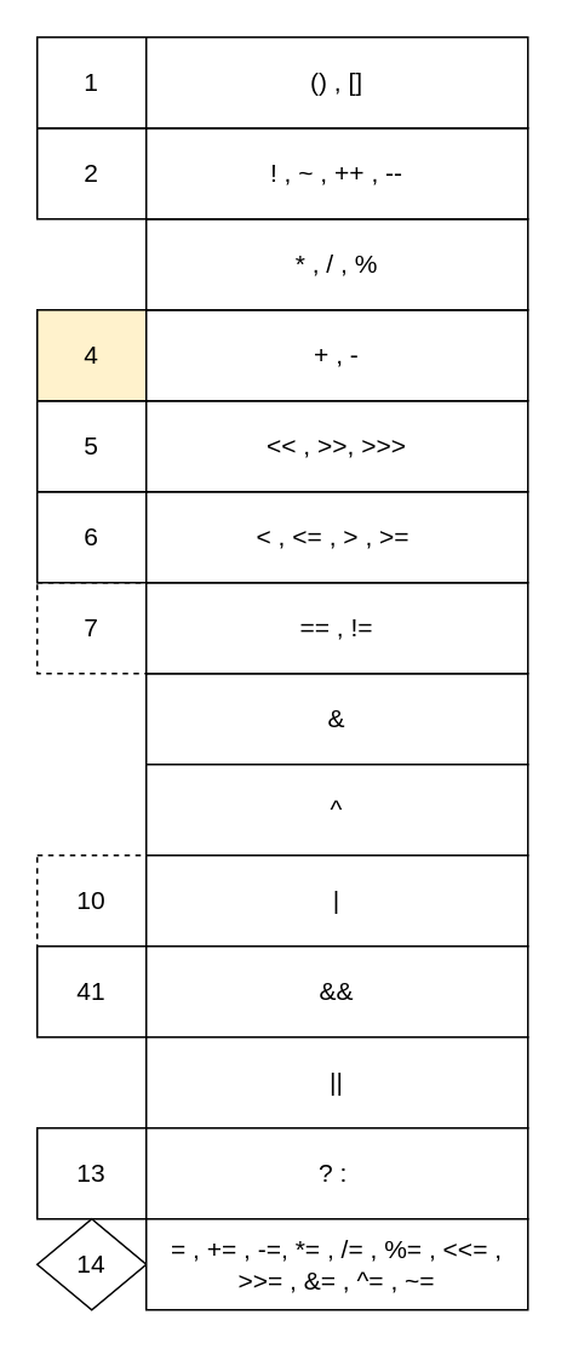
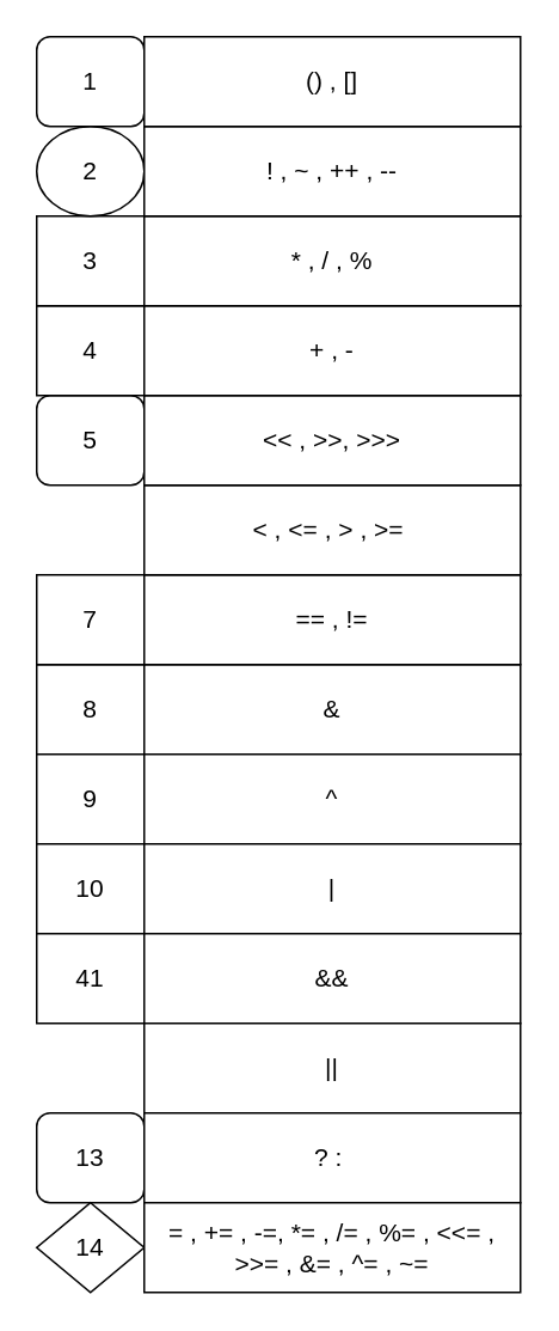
- <mxCell id="16" value="1" style="whiteSpace=wrap;html=1;rounded=0;shadow=0;strokeWidth=1;fontSize=14" parent="1" vertex="1"><mxGeometry x="20" y="20" width="60" height="50" as="geometry" /></mxCell>
+ <mxCell id="16" value="1" style="whiteSpace=wrap;html=1;shadow=0;strokeWidth=1;fontSize=14;rounded=1;" parent="1" vertex="1"><mxGeometry x="20" y="20" width="60" height="50" as="geometry" /></mxCell>
- <mxCell id="14" value="2" style="whiteSpace=wrap;html=1;rounded=0;shadow=0;strokeWidth=1;fontSize=14" parent="1" vertex="1"><mxGeometry x="20" y="70" width="60" height="50" as="geometry" /></mxCell>
+ <mxCell id="14" value="2" style="ellipse;whiteSpace=wrap;html=1;shadow=0;strokeWidth=1;fontSize=14;" parent="1" vertex="1"><mxGeometry x="20" y="70" width="60" height="50" as="geometry" /></mxCell>
+ <mxCell id="12" value="3" style="whiteSpace=wrap;html=1;rounded=0;shadow=0;strokeWidth=1;fontSize=14" parent="1" vertex="1"><mxGeometry x="20" y="120" width="60" height="50" as="geometry" /></mxCell>
- <mxCell id="10" value="4" style="whiteSpace=wrap;html=1;rounded=0;shadow=0;strokeWidth=1;fontSize=14;fillColor=#fff2cc;" parent="1" vertex="1"><mxGeometry x="20" y="170" width="60" height="50" as="geometry" /></mxCell>
+ <mxCell id="10" value="4" style="whiteSpace=wrap;html=1;rounded=0;shadow=0;strokeWidth=1;fontSize=14" parent="1" vertex="1"><mxGeometry x="20" y="170" width="60" height="50" as="geometry" /></mxCell>
- <mxCell id="8" value="5" style="whiteSpace=wrap;html=1;rounded=0;shadow=0;strokeWidth=1;fontSize=14" parent="1" vertex="1"><mxGeometry x="20" y="220" width="60" height="50" as="geometry" /></mxCell>
+ <mxCell id="8" value="5" style="whiteSpace=wrap;html=1;shadow=0;strokeWidth=1;fontSize=14;rounded=1;" parent="1" vertex="1"><mxGeometry x="20" y="220" width="60" height="50" as="geometry" /></mxCell>
- <mxCell id="6" value="6" style="whiteSpace=wrap;html=1;rounded=0;shadow=0;strokeWidth=1;fontSize=14" parent="1" vertex="1"><mxGeometry x="20" y="270" width="60" height="50" as="geometry" /></mxCell>
- <mxCell id="4" value="7" style="whiteSpace=wrap;html=1;rounded=0;shadow=0;strokeWidth=1;fontSize=14;dashed=1;" parent="1" vertex="1"><mxGeometry x="20" y="320" width="60" height="50" as="geometry" /></mxCell>
+ <mxCell id="4" value="7" style="whiteSpace=wrap;html=1;rounded=0;shadow=0;strokeWidth=1;fontSize=14" parent="1" vertex="1"><mxGeometry x="20" y="320" width="60" height="50" as="geometry" /></mxCell>
+ <mxCell id="2" value="8" style="whiteSpace=wrap;html=1;rounded=0;shadow=0;strokeWidth=1;fontSize=14" parent="1" vertex="1"><mxGeometry x="20" y="370" width="60" height="50" as="geometry" /></mxCell>
+ <mxCell id="18" value="9" style="whiteSpace=wrap;html=1;rounded=0;shadow=0;strokeWidth=1;fontSize=14" vertex="1" parent="1"><mxGeometry x="20" y="420" width="60" height="50" as="geometry" /></mxCell>
- <mxCell id="20" value="10" style="whiteSpace=wrap;html=1;rounded=0;shadow=0;strokeWidth=1;fontSize=14;dashed=1;" vertex="1" parent="1"><mxGeometry x="20" y="470" width="60" height="50" as="geometry" /></mxCell>
+ <mxCell id="20" value="10" style="whiteSpace=wrap;html=1;rounded=0;shadow=0;strokeWidth=1;fontSize=14" vertex="1" parent="1"><mxGeometry x="20" y="470" width="60" height="50" as="geometry" /></mxCell>
- <mxCell id="25" value="13" style="whiteSpace=wrap;html=1;rounded=0;shadow=0;strokeWidth=1;fontSize=14" vertex="1" parent="1"><mxGeometry x="20" y="620" width="60" height="50" as="geometry" /></mxCell>
+ <mxCell id="25" value="13" style="whiteSpace=wrap;html=1;shadow=0;strokeWidth=1;fontSize=14;rounded=1;" vertex="1" parent="1"><mxGeometry x="20" y="620" width="60" height="50" as="geometry" /></mxCell>
